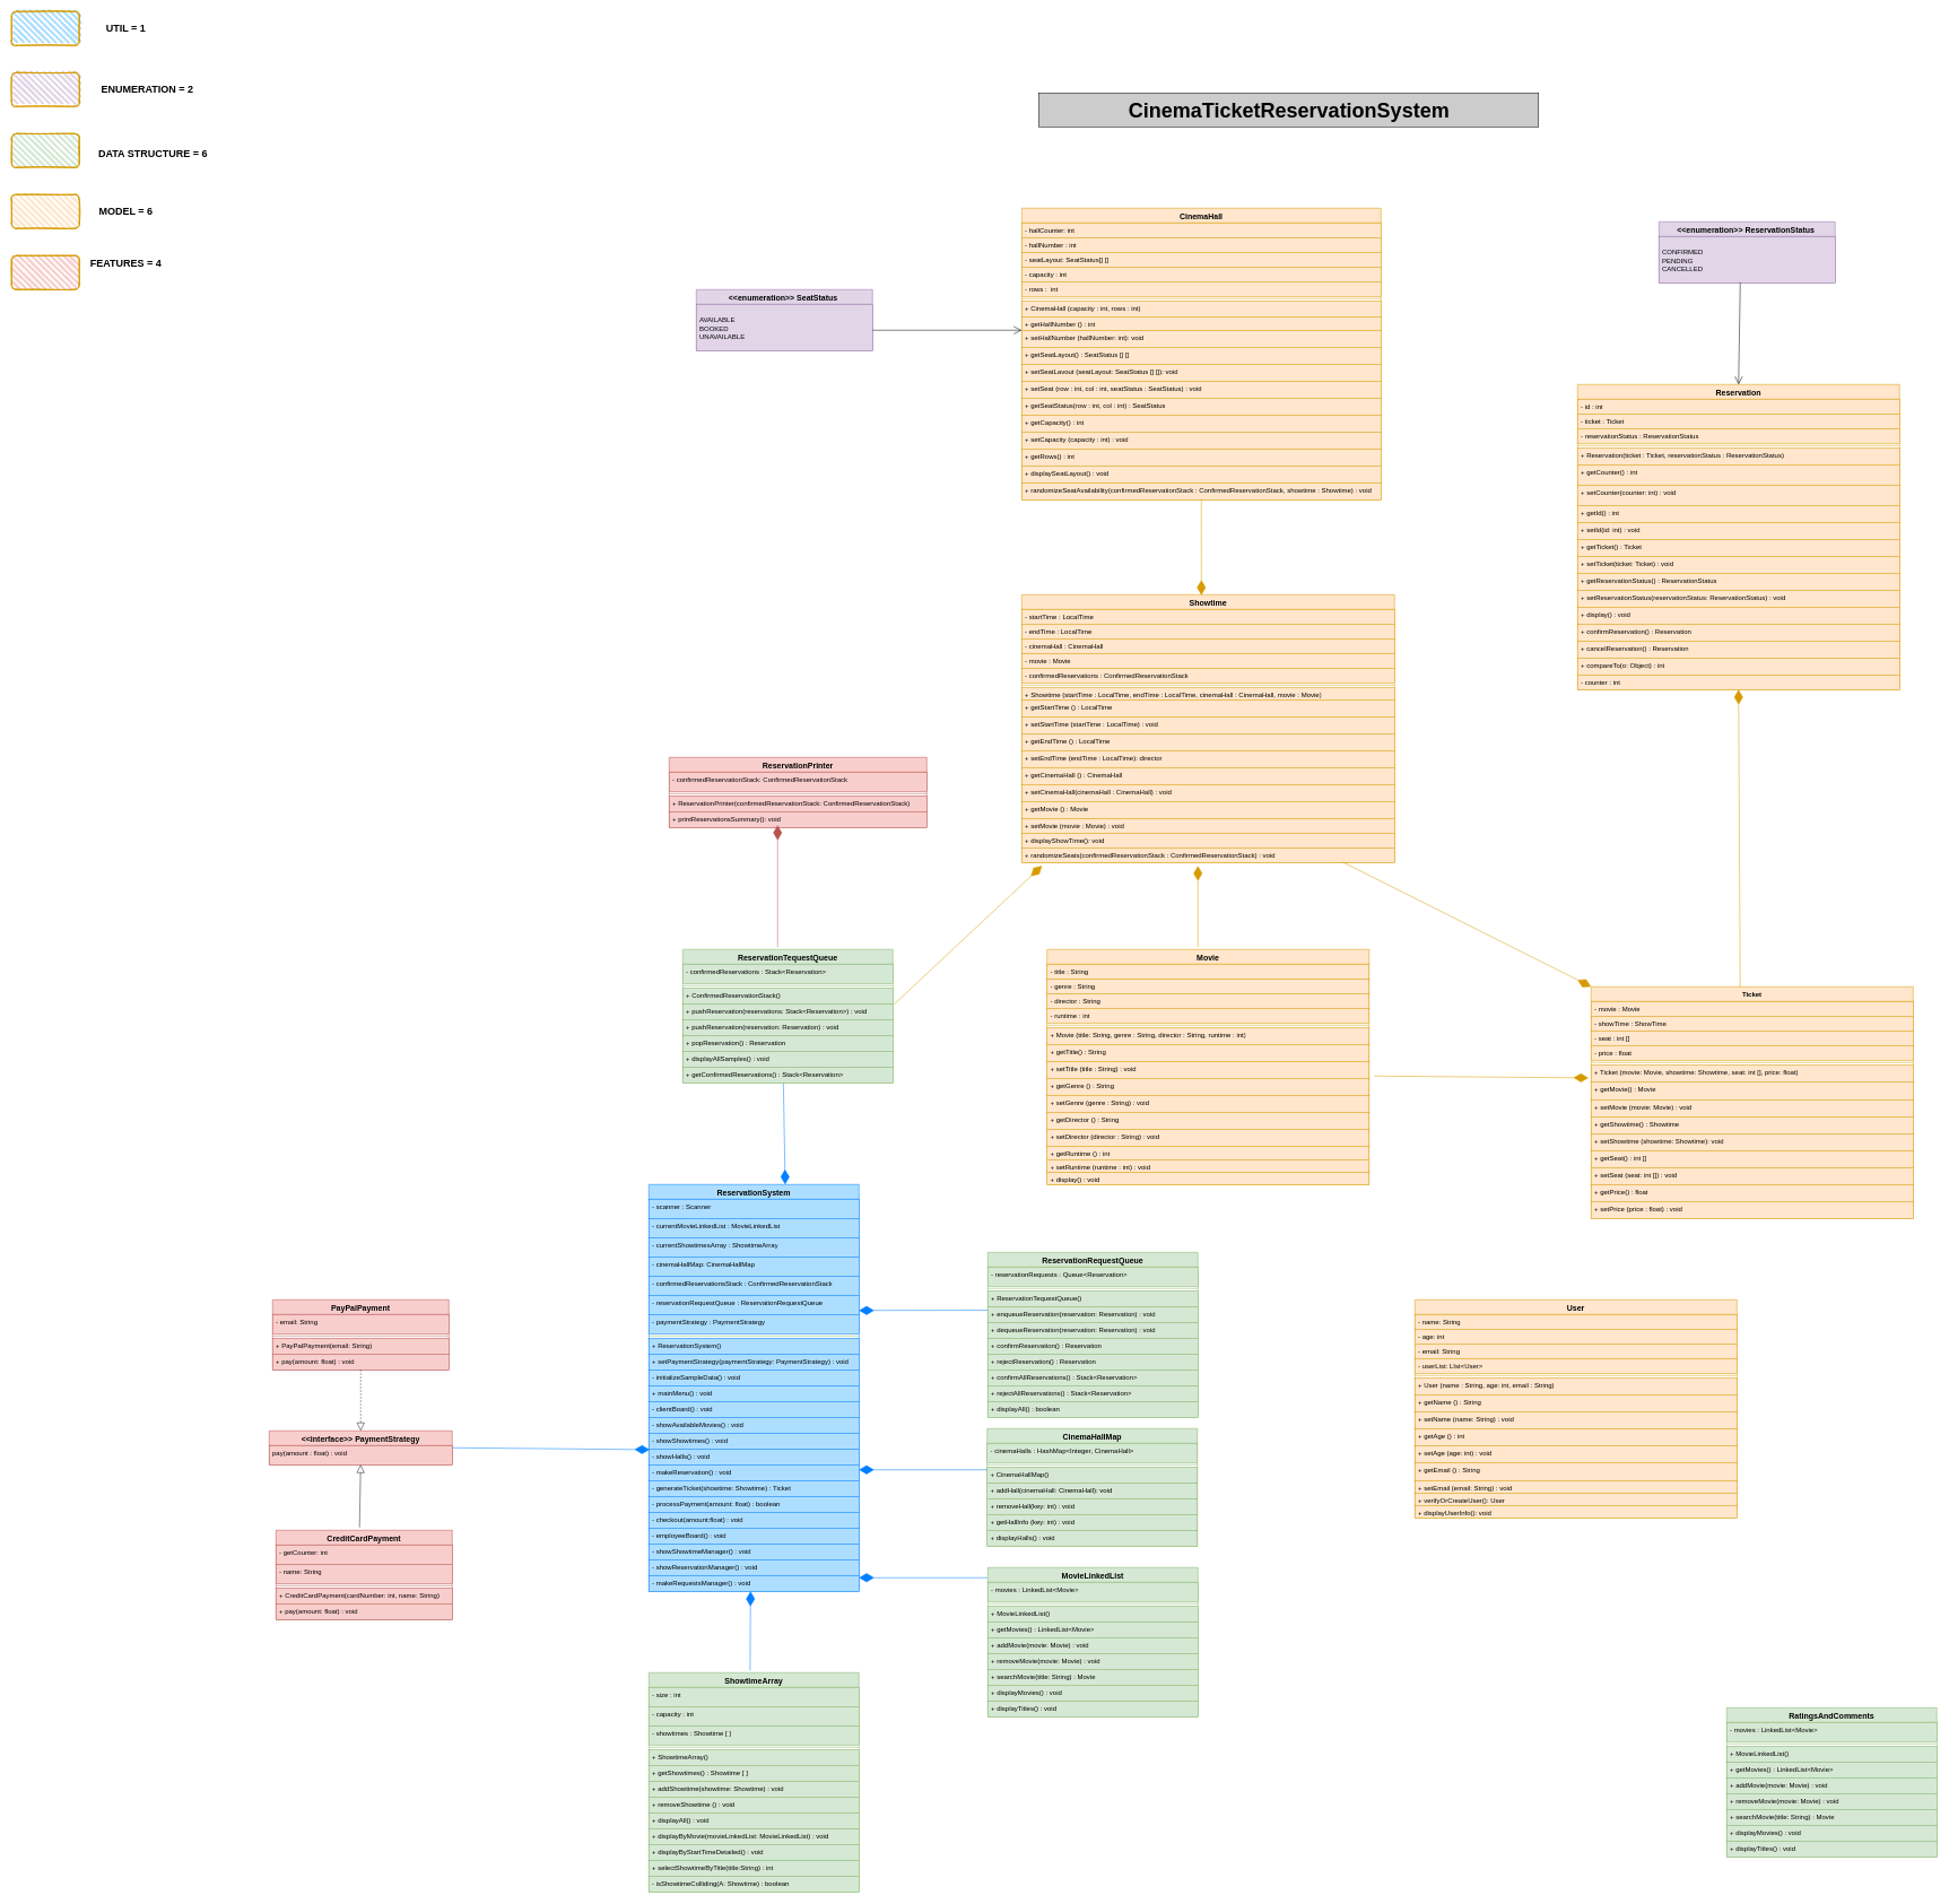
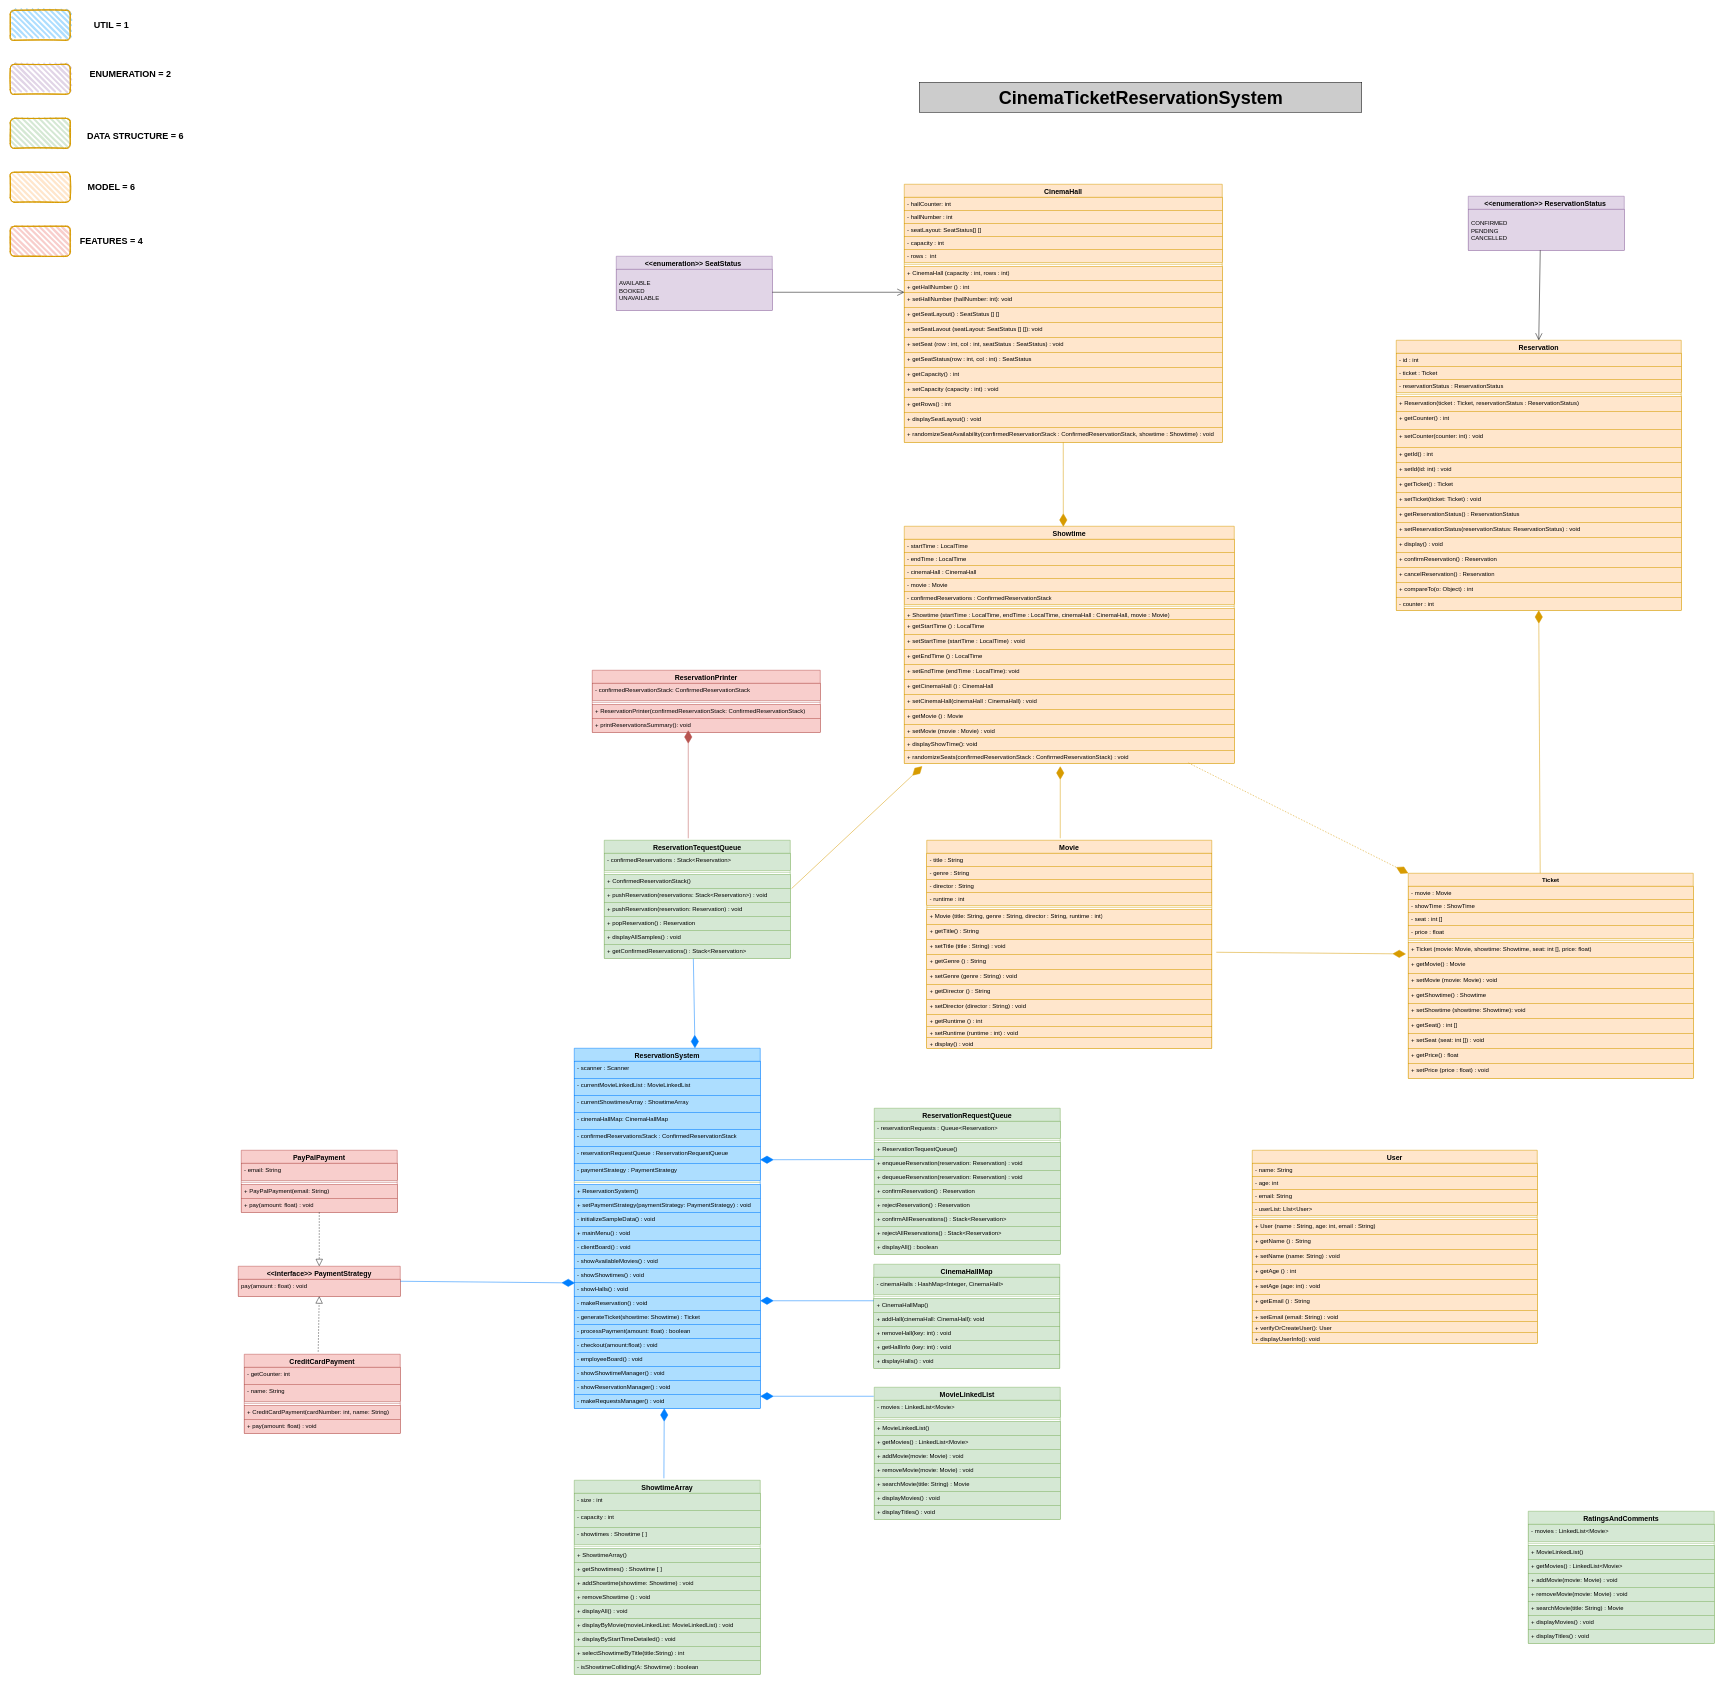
- <mxCell id="214" value="&lt;font style=&quot;font-size: 18px;&quot;&gt;ENUMERATION = 2&lt;/font&gt;" style="text;strokeColor=none;fillColor=none;html=1;fontSize=12;fontStyle=1;verticalAlign=middle;align=center;fontFamily=Helvetica;fontColor=default;" vertex="1" parent="1"><mxGeometry x="152" y="139" width="216" height="38" as="geometry" /></mxCell>
+ <mxCell id="214" value="&lt;font style=&quot;font-size: 18px;&quot;&gt;ENUMERATION = 2&lt;/font&gt;" style="text;strokeColor=none;fillColor=none;html=1;fontSize=12;fontStyle=1;verticalAlign=middle;align=center;fontFamily=Helvetica;fontColor=default;" vertex="1" parent="1"><mxGeometry x="152" y="129" width="216" height="38" as="geometry" /></mxCell>
- <mxCell id="220" value="&lt;font style=&quot;font-size: 18px;&quot;&gt;FEATURES = 4&lt;/font&gt;" style="text;strokeColor=none;fillColor=none;html=1;fontSize=12;fontStyle=1;verticalAlign=middle;align=center;fontFamily=Helvetica;fontColor=default;" vertex="1" parent="1"><mxGeometry x="160" y="447" width="124" height="38" as="geometry" /></mxCell>
+ <mxCell id="220" value="&lt;font style=&quot;font-size: 18px;&quot;&gt;FEATURES = 4&lt;/font&gt;" style="text;strokeColor=none;fillColor=none;html=1;fontSize=12;fontStyle=1;verticalAlign=middle;align=center;fontFamily=Helvetica;fontColor=default;" vertex="1" parent="1"><mxGeometry x="160" y="462" width="124" height="38" as="geometry" /></mxCell>
- <mxCell id="13" value="+ setEndTime (endTime : LocalTime): director" style="text;strokeColor=#d79b00;fillColor=#ffe6cc;align=left;verticalAlign=top;spacingLeft=4;spacingRight=4;overflow=hidden;rotatable=0;points=[[0,0.5],[1,0.5]];portConstraint=eastwest;whiteSpace=wrap;html=1;" parent="2" vertex="1"><mxGeometry y="276" width="660" height="30" as="geometry" /></mxCell>
+ <mxCell id="13" value="+ setEndTime (endTime : LocalTime): void" style="text;strokeColor=#d79b00;fillColor=#ffe6cc;align=left;verticalAlign=top;spacingLeft=4;spacingRight=4;overflow=hidden;rotatable=0;points=[[0,0.5],[1,0.5]];portConstraint=eastwest;whiteSpace=wrap;html=1;" parent="2" vertex="1"><mxGeometry y="276" width="660" height="30" as="geometry" /></mxCell>
- <mxCell id="120" value="" style="endArrow=diamondThin;endFill=1;endSize=24;html=1;rounded=0;entryX=0;entryY=0;entryDx=0;entryDy=0;exitX=0.861;exitY=0.974;exitDx=0;exitDy=0;fillColor=#ffe6cc;strokeColor=#d79b00;exitPerimeter=0;" parent="1" source="19" target="122" edge="1"><mxGeometry width="160" relative="1" as="geometry"><mxPoint x="2234" y="2123" as="sourcePoint" /><mxPoint x="2492" y="1801" as="targetPoint" /></mxGeometry></mxCell>
+ <mxCell id="120" value="" style="endArrow=diamondThin;endFill=1;endSize=24;html=1;rounded=0;entryX=0;entryY=0;entryDx=0;entryDy=0;exitX=0.861;exitY=0.974;exitDx=0;exitDy=0;fillColor=#ffe6cc;strokeColor=#d79b00;exitPerimeter=0;dashed=1;" parent="1" source="19" target="122" edge="1"><mxGeometry width="160" relative="1" as="geometry"><mxPoint x="2234" y="2123" as="sourcePoint" /><mxPoint x="2492" y="1801" as="targetPoint" /></mxGeometry></mxCell>
- <mxCell id="207" value="" style="endArrow=block;dashed=0;endFill=0;endSize=12;html=1;rounded=0;fontFamily=Helvetica;fontSize=12;fontColor=default;exitX=0.474;exitY=-0.032;exitDx=0;exitDy=0;exitPerimeter=0;fillColor=#f8cecc;strokeColor=#1A1A1A;entryX=0.5;entryY=1;entryDx=0;entryDy=0;" edge="1" parent="1" source="201" target="118"><mxGeometry width="160" relative="1" as="geometry"><mxPoint x="800" y="2540" as="sourcePoint" /><mxPoint x="776" y="2492" as="targetPoint" /></mxGeometry></mxCell>
+ <mxCell id="207" value="" style="endArrow=block;dashed=1;endFill=0;endSize=12;html=1;rounded=0;fontFamily=Helvetica;fontSize=12;fontColor=default;exitX=0.474;exitY=-0.032;exitDx=0;exitDy=0;exitPerimeter=0;fillColor=#f8cecc;strokeColor=#1A1A1A;entryX=0.5;entryY=1;entryDx=0;entryDy=0;" edge="1" parent="1" source="201" target="118"><mxGeometry width="160" relative="1" as="geometry"><mxPoint x="800" y="2540" as="sourcePoint" /><mxPoint x="776" y="2492" as="targetPoint" /></mxGeometry></mxCell>
